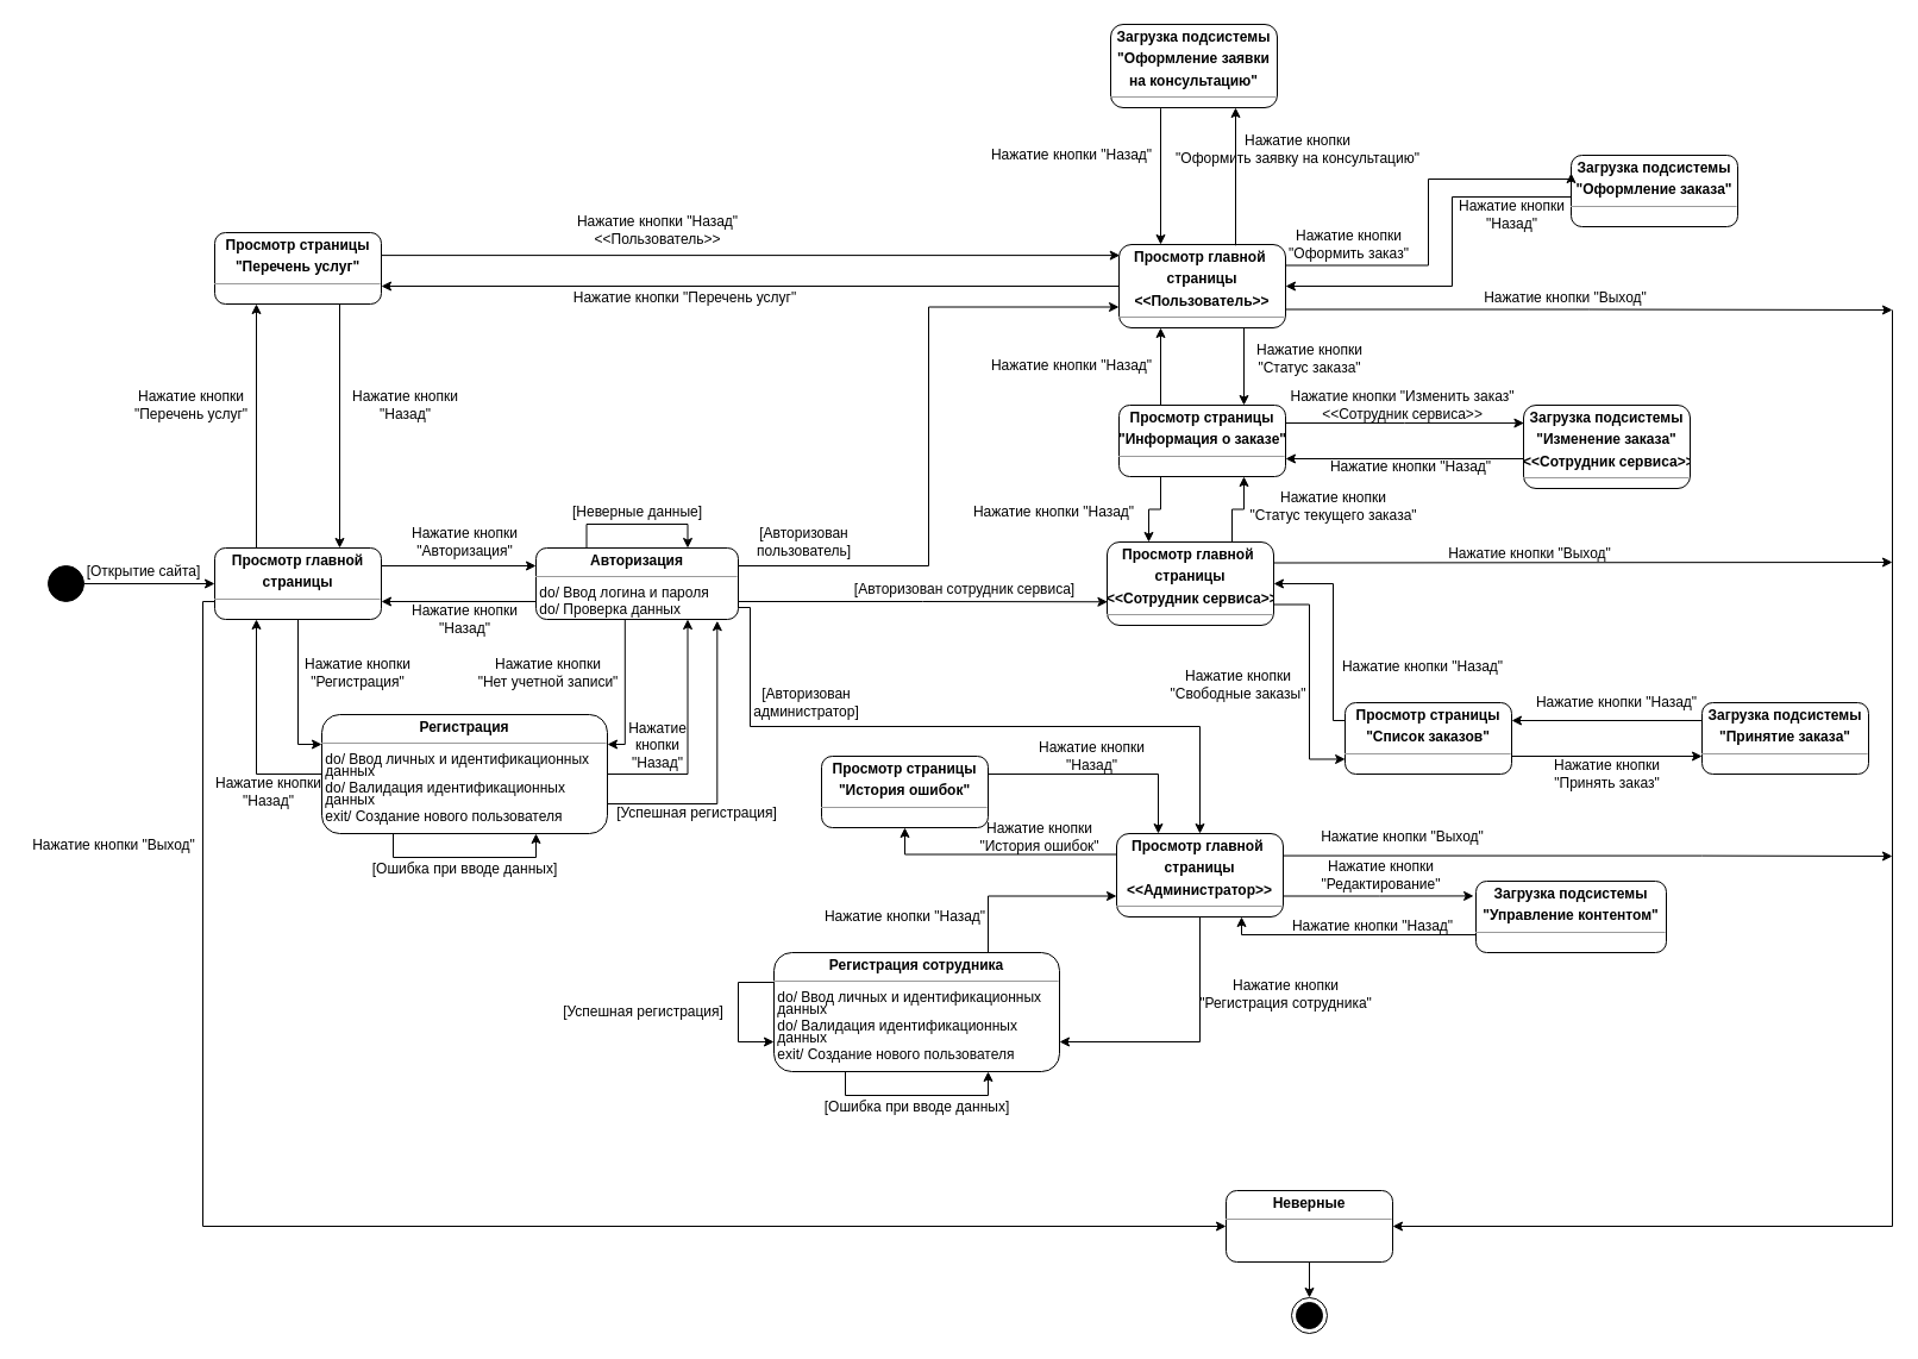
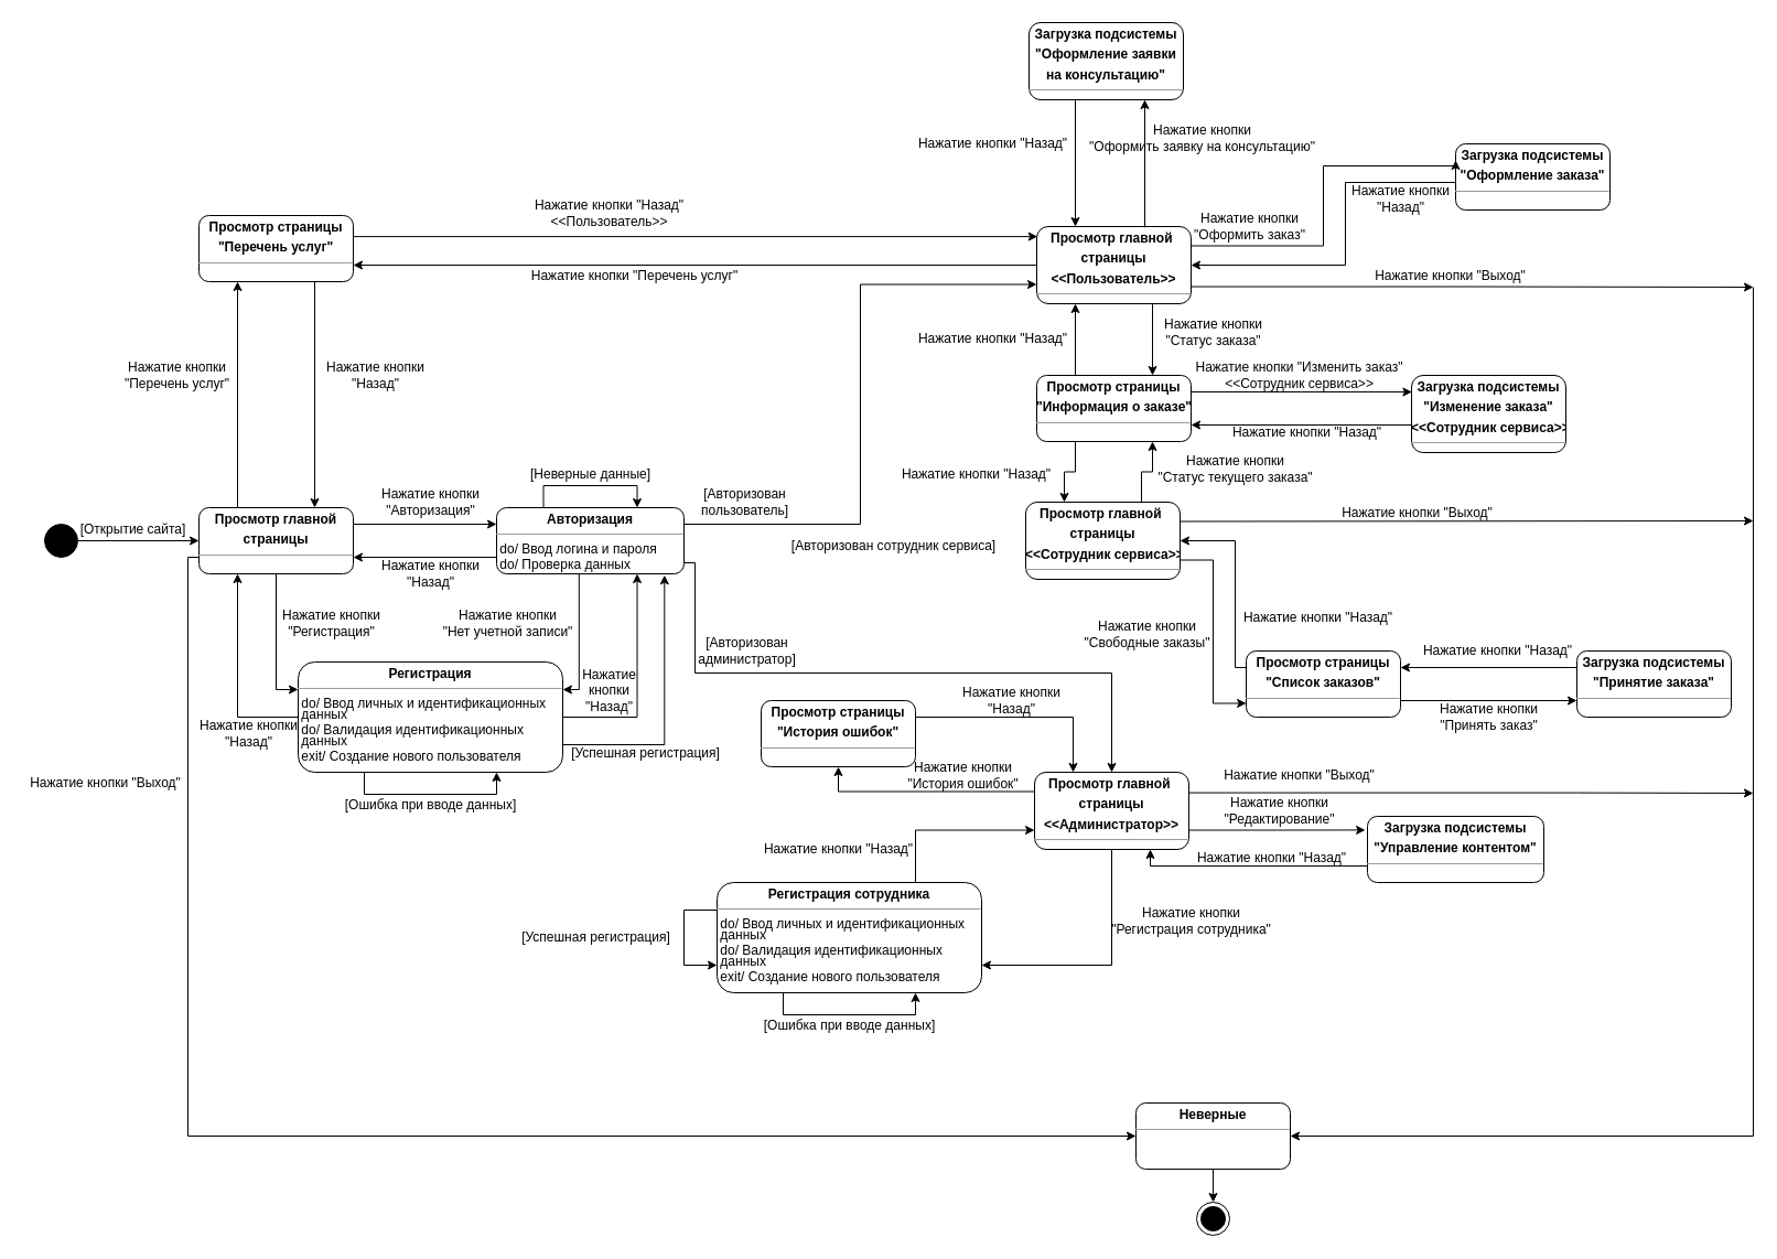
- <mxCell id="22" value="" style="endArrow=classic;html=1;edgeStyle=orthogonalEdgeStyle;rounded=0;exitX=1;exitY=0.75;exitDx=0;exitDy=0;entryX=0.003;entryY=0.718;entryDx=0;entryDy=0;entryPerimeter=0;" parent="1" source="6" target="46" edge="1"><mxGeometry width="50" height="50" relative="1" as="geometry"><mxPoint x="450" y="150" as="sourcePoint" /><mxPoint x="500" y="100" as="targetPoint" /></mxGeometry></mxCell>
